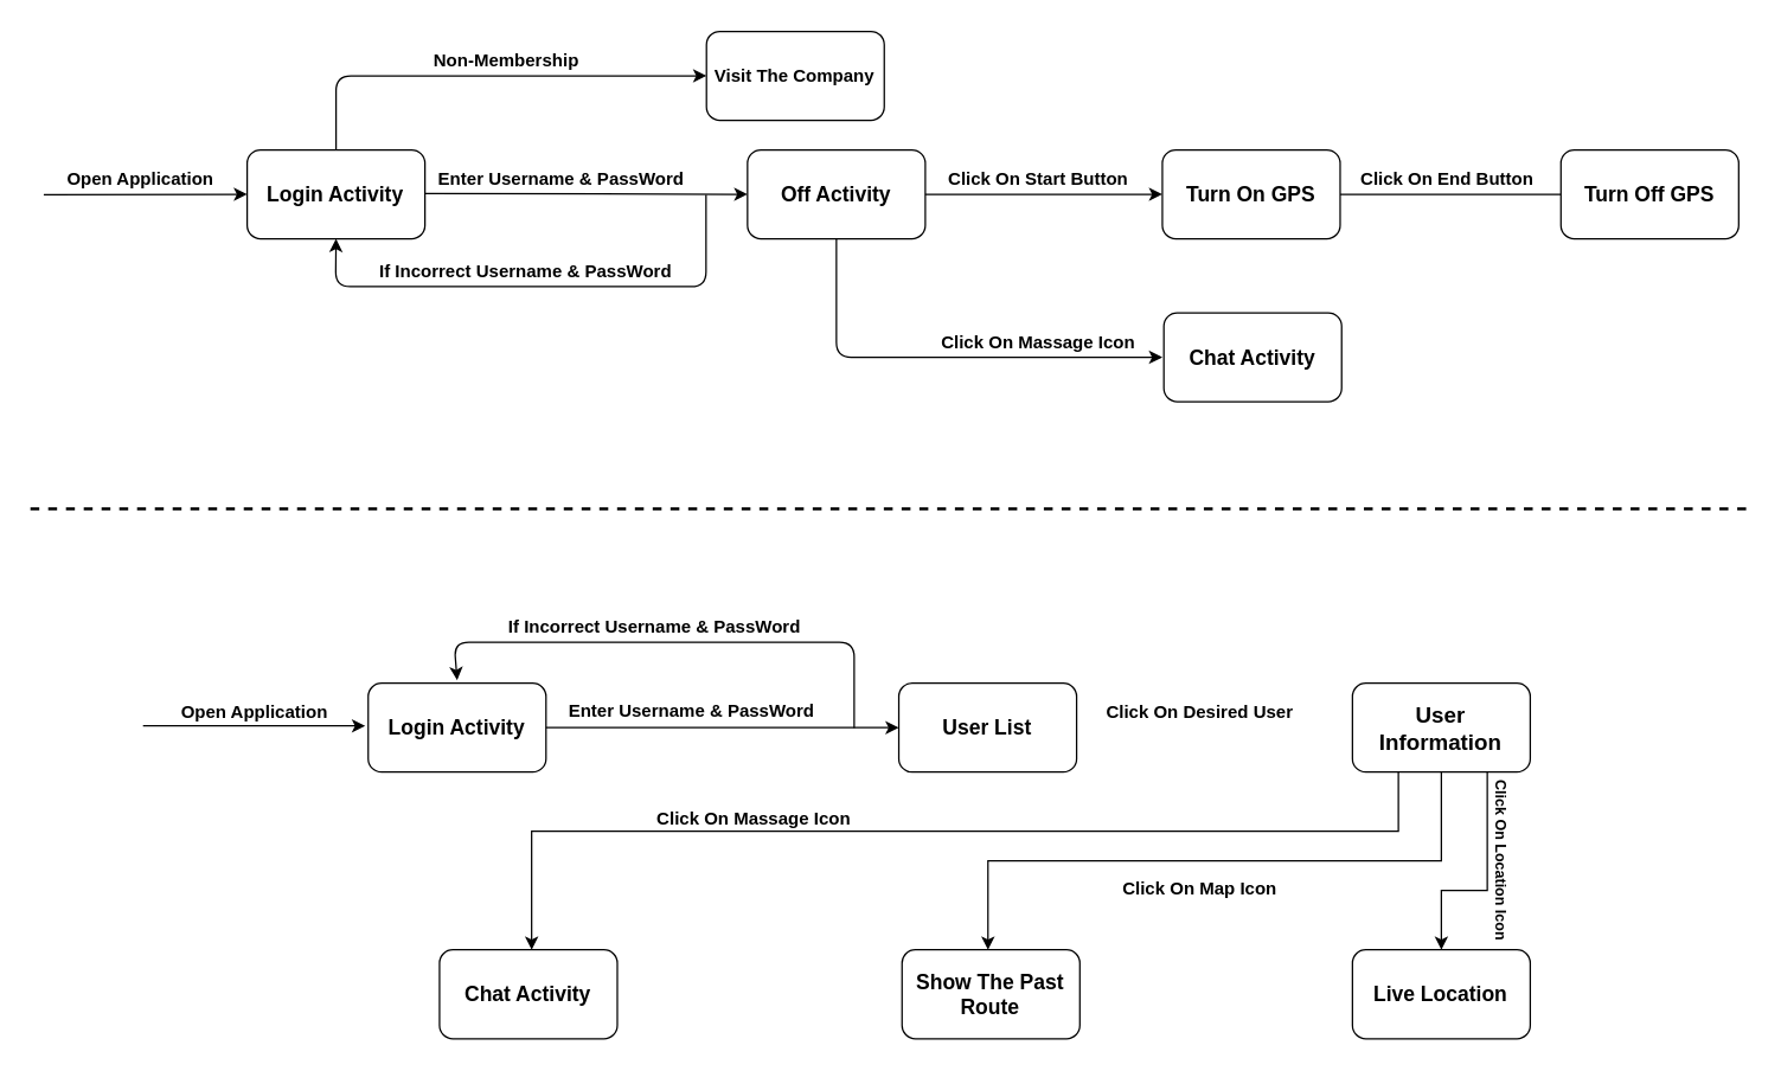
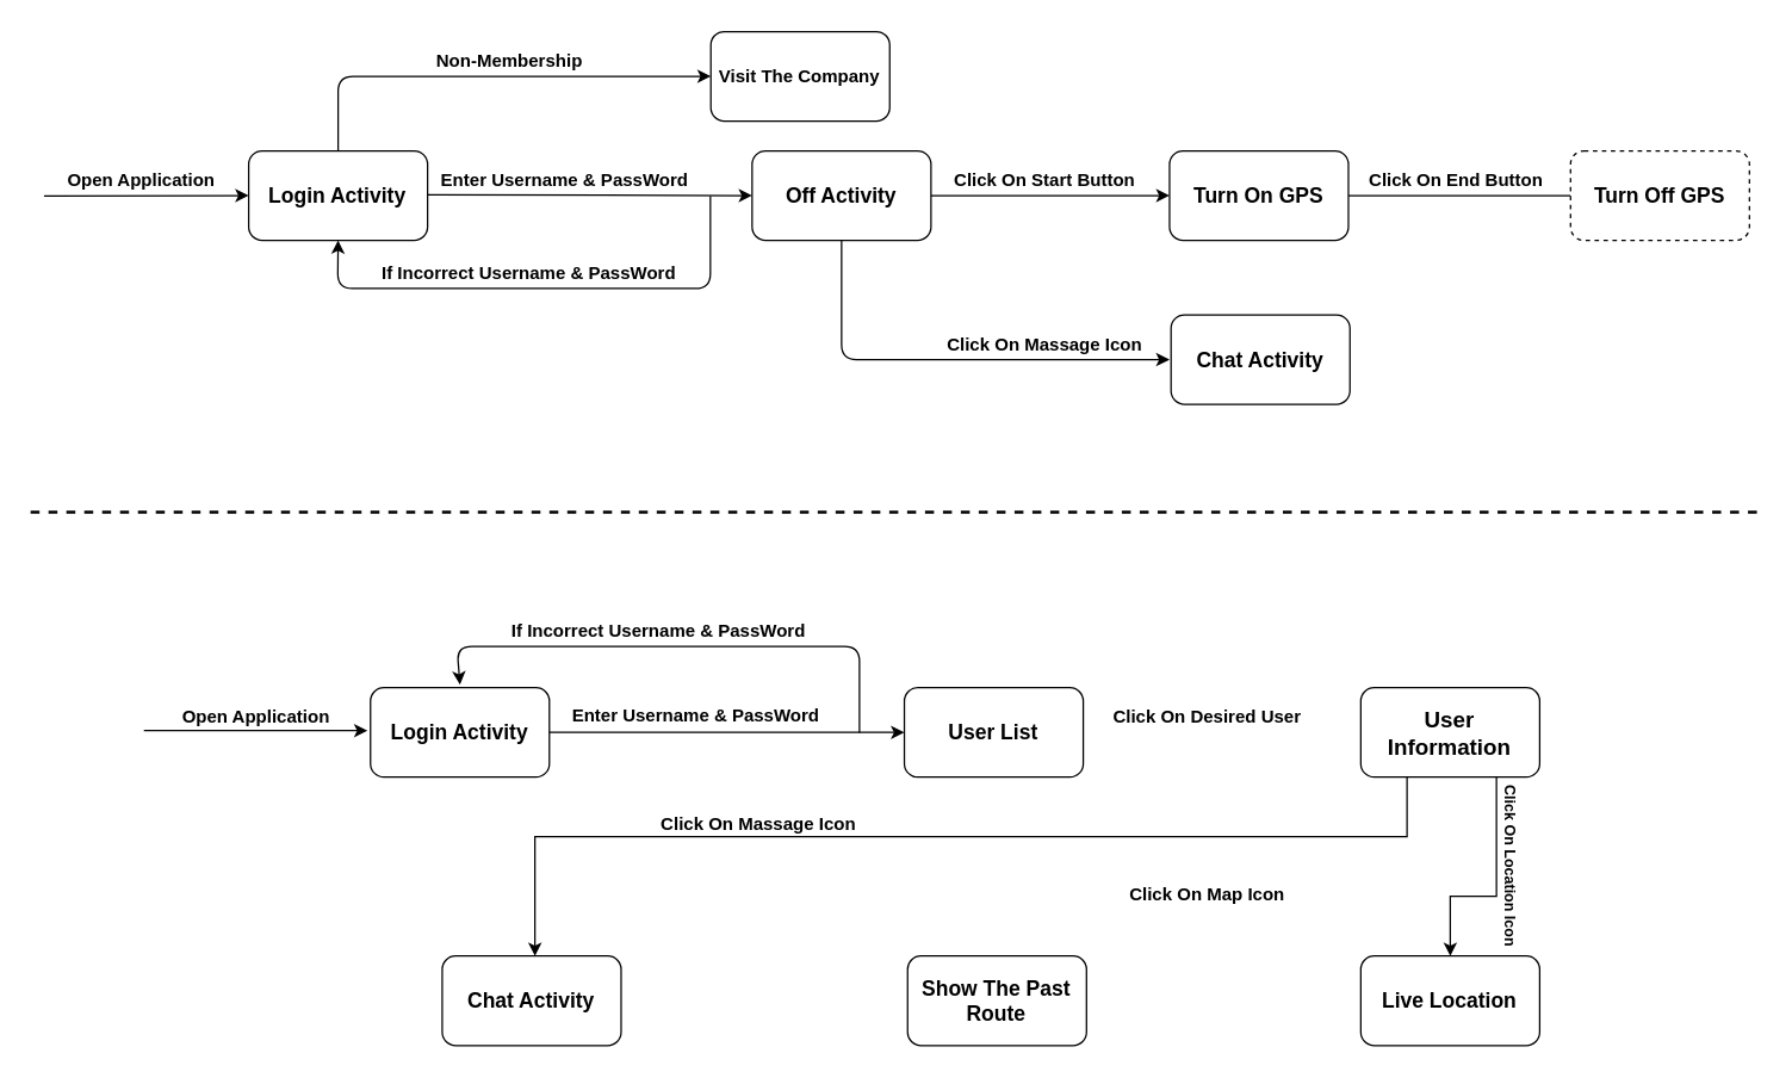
- <mxCell id="15" value="&lt;font style=&quot;font-size: 14px&quot;&gt;&lt;b&gt;Turn Off GPS&lt;/b&gt;&lt;/font&gt;" style="rounded=1;whiteSpace=wrap;html=1;" parent="1" vertex="1"><mxGeometry x="1053" y="100.71" width="120" height="60" as="geometry" /></mxCell>
+ <mxCell id="15" value="&lt;font style=&quot;font-size: 14px&quot;&gt;&lt;b&gt;Turn Off GPS&lt;/b&gt;&lt;/font&gt;" style="rounded=1;whiteSpace=wrap;html=1;dashed=1;" parent="1" vertex="1"><mxGeometry x="1053" y="100.71" width="120" height="60" as="geometry" /></mxCell>
- <mxCell id="25" value="" style="edgeStyle=orthogonalEdgeStyle;rounded=0;orthogonalLoop=1;jettySize=auto;html=1;strokeWidth=1;fontSize=18;" parent="1" source="27" target="29" edge="1"><mxGeometry relative="1" as="geometry"><Array as="points"><mxPoint x="972.3" y="580.71" /><mxPoint x="666.3" y="580.71" /></Array></mxGeometry></mxCell>
